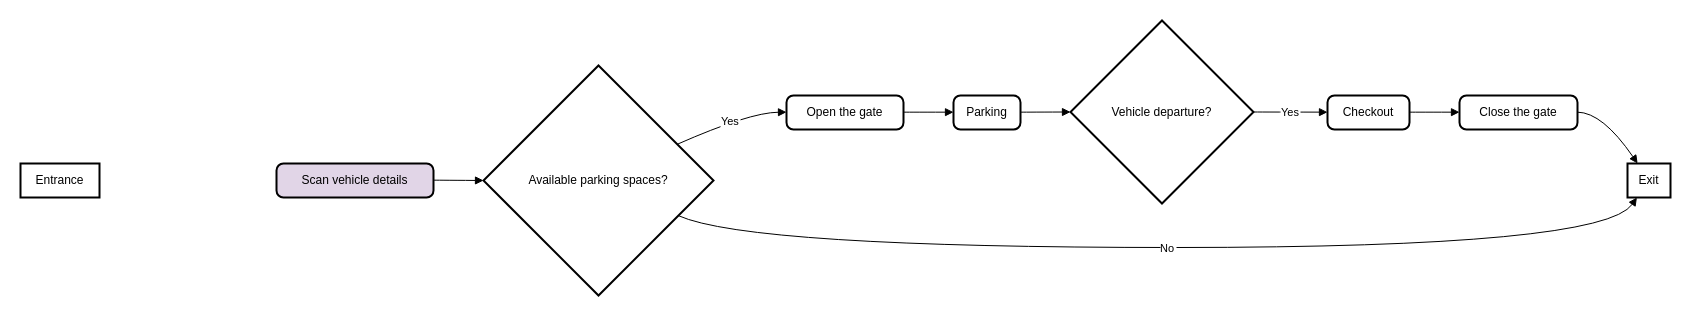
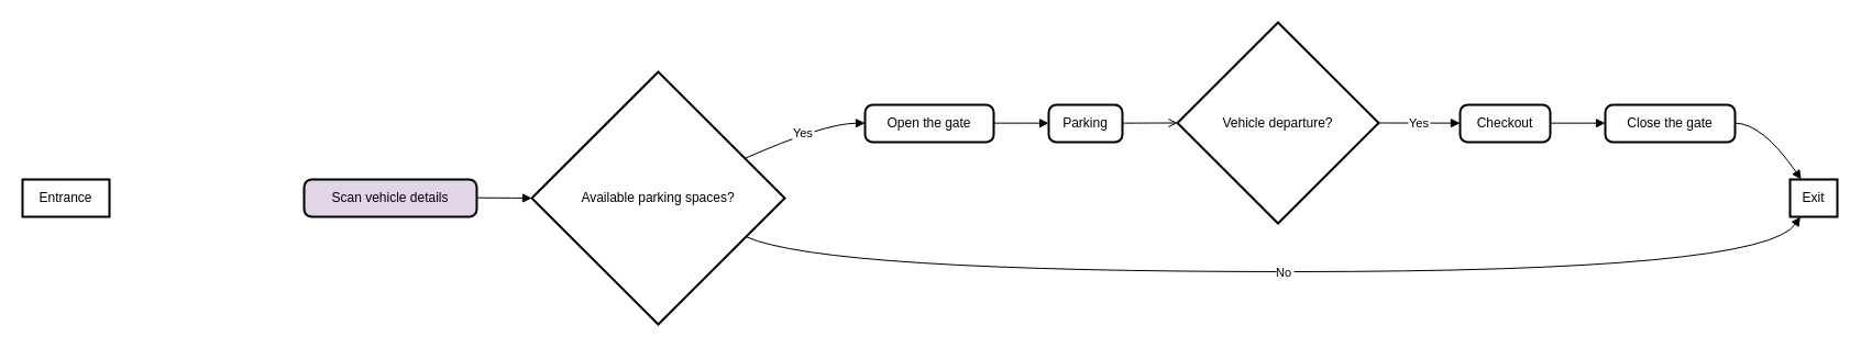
- <mxCell id="14" value="" style="curved=1;startArrow=none;endArrow=block;exitX=1;exitY=0.49;entryX=0;entryY=0.5;" edge="1" parent="1" source="6" target="7"><mxGeometry relative="1" as="geometry"><Array as="points" /></mxGeometry></mxCell>
+ <mxCell id="14" value="" style="curved=1;startArrow=none;endArrow=open;exitX=1;exitY=0.49;entryX=0;entryY=0.5;" edge="1" parent="1" source="6" target="7"><mxGeometry relative="1" as="geometry"><Array as="points" /></mxGeometry></mxCell>
